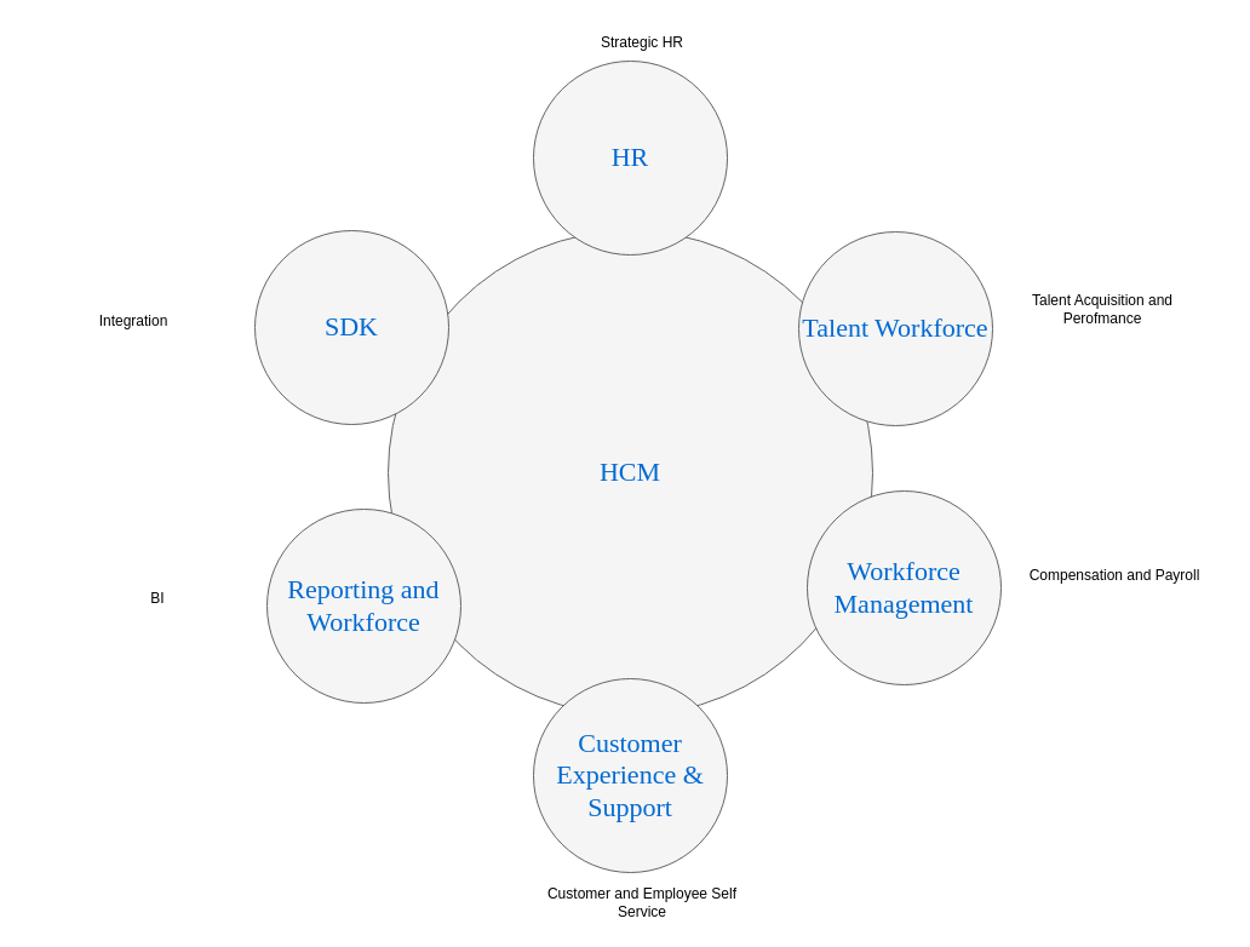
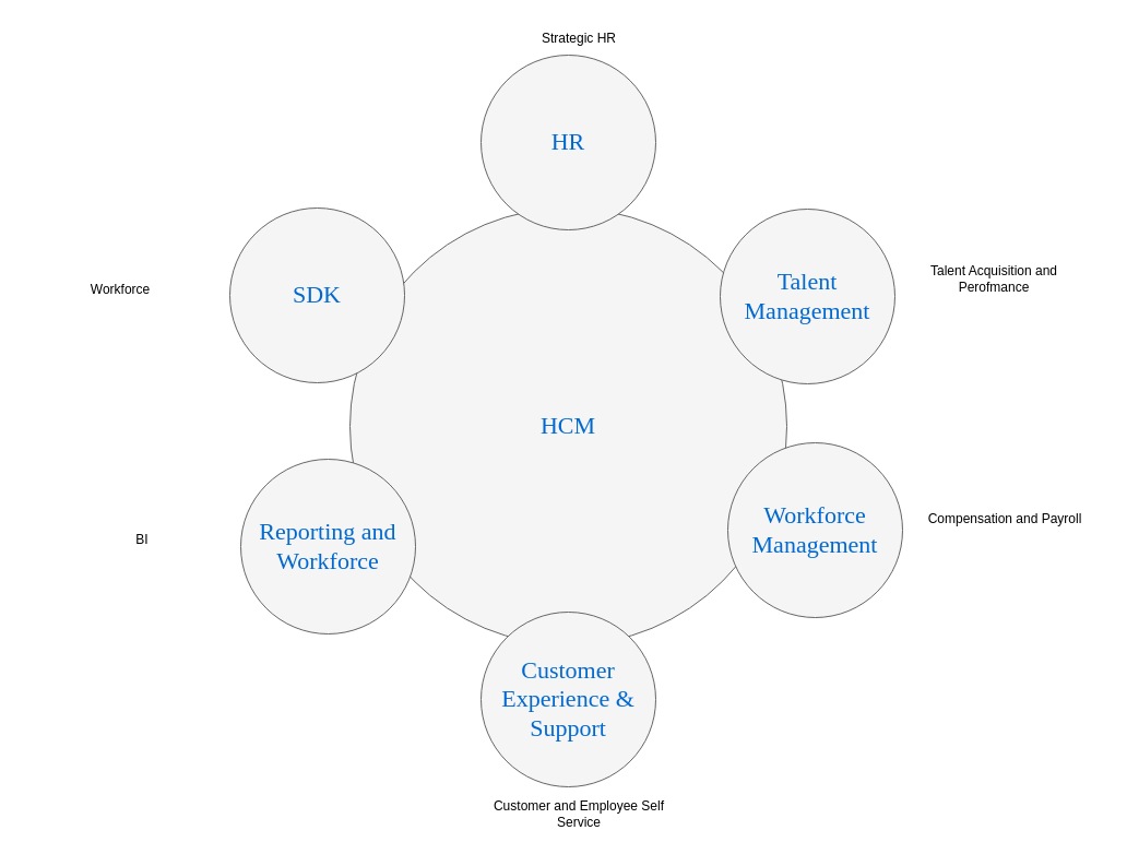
- <mxCell id="10" value="Integration" style="text;html=1;align=center;verticalAlign=middle;whiteSpace=wrap;rounded=0;" vertex="1" parent="1"><mxGeometry x="20" y="250" width="180" height="30" as="geometry" /></mxCell>
+ <mxCell id="10" value="Workforce" style="text;html=1;align=center;verticalAlign=middle;whiteSpace=wrap;rounded=0;" vertex="1" parent="1"><mxGeometry x="20" y="250" width="180" height="30" as="geometry" /></mxCell>
- <mxCell id="5" value="Talent Workforce" style="ellipse;whiteSpace=wrap;html=1;rounded=0;shadow=0;dashed=0;comic=0;fontFamily=Verdana;fontSize=22;fontColor=#0069D1;fillColor=#f5f5f5;strokeColor=#666666;" parent="1" vertex="1"><mxGeometry x="659" y="191" width="160" height="160" as="geometry" /></mxCell>
+ <mxCell id="5" value="Talent Management" style="ellipse;whiteSpace=wrap;html=1;rounded=0;shadow=0;dashed=0;comic=0;fontFamily=Verdana;fontSize=22;fontColor=#0069D1;fillColor=#f5f5f5;strokeColor=#666666;" parent="1" vertex="1"><mxGeometry x="659" y="191" width="160" height="160" as="geometry" /></mxCell>
